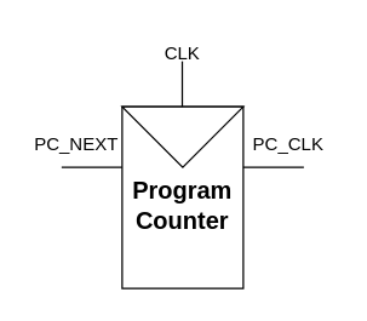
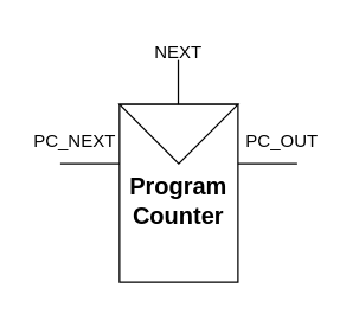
- <mxCell id="7" value="CLK" style="text;strokeColor=none;align=center;fillColor=none;html=1;verticalAlign=middle;whiteSpace=wrap;rounded=0;" vertex="1" parent="1"><mxGeometry x="90" y="20" width="60" height="30" as="geometry" /></mxCell>
+ <mxCell id="7" value="NEXT" style="text;strokeColor=none;align=center;fillColor=none;html=1;verticalAlign=middle;whiteSpace=wrap;rounded=0;" vertex="1" parent="1"><mxGeometry x="90" y="20" width="60" height="30" as="geometry" /></mxCell>
- <mxCell id="9" value="PC_CLK" style="text;strokeColor=none;align=center;fillColor=none;html=1;verticalAlign=middle;whiteSpace=wrap;rounded=0;" vertex="1" parent="1"><mxGeometry x="160" y="80" width="60" height="30" as="geometry" /></mxCell>
+ <mxCell id="9" value="PC_OUT" style="text;strokeColor=none;align=center;fillColor=none;html=1;verticalAlign=middle;whiteSpace=wrap;rounded=0;" vertex="1" parent="1"><mxGeometry x="160" y="80" width="60" height="30" as="geometry" /></mxCell>
